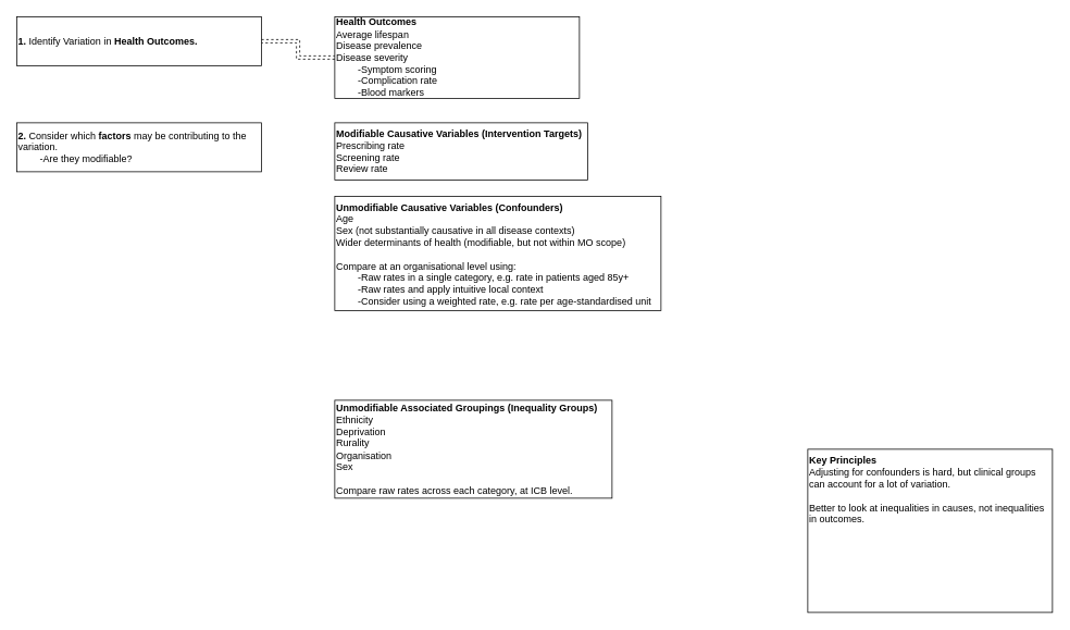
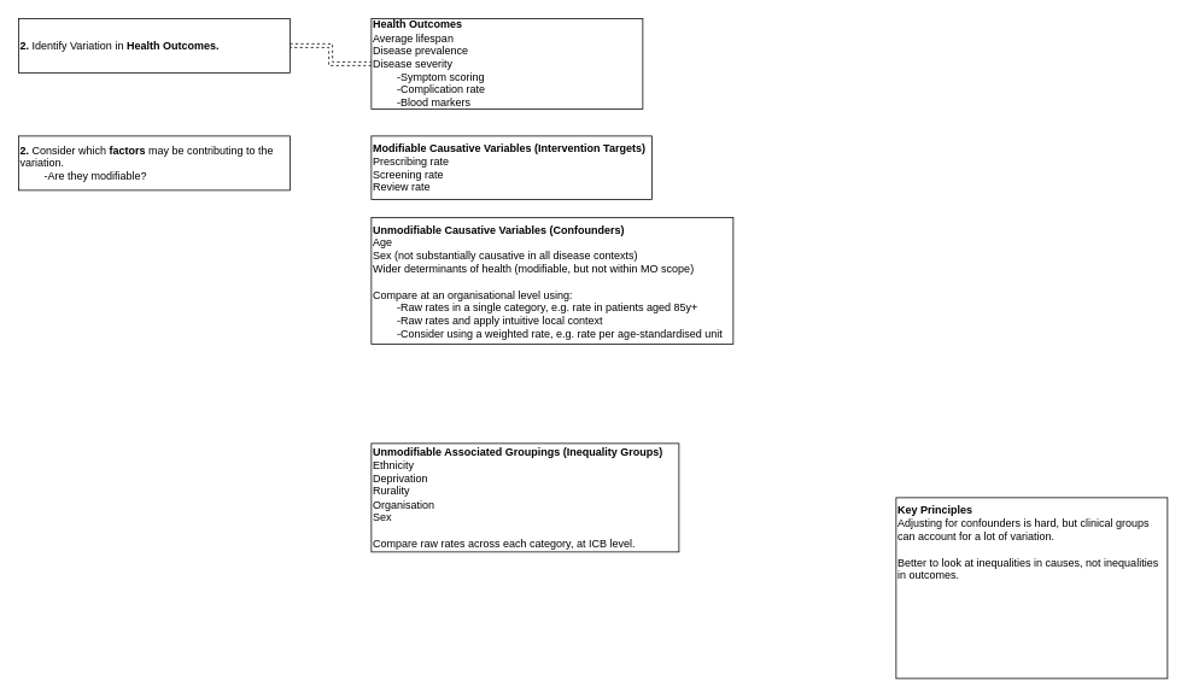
- <mxCell id="8" value="&lt;div&gt;&lt;b&gt;1. &lt;/b&gt;Identify Variation in &lt;b&gt;Health Outcomes.&lt;/b&gt;&lt;/div&gt;" style="rounded=0;whiteSpace=wrap;html=1;align=left;glass=0;" vertex="1" parent="1"><mxGeometry x="20" y="20" width="300" height="60" as="geometry" /></mxCell>
+ <mxCell id="8" value="&lt;div&gt;&lt;b&gt;2. &lt;/b&gt;Identify Variation in &lt;b&gt;Health Outcomes.&lt;/b&gt;&lt;/div&gt;" style="rounded=0;whiteSpace=wrap;html=1;align=left;glass=0;" vertex="1" parent="1"><mxGeometry x="20" y="20" width="300" height="60" as="geometry" /></mxCell>
